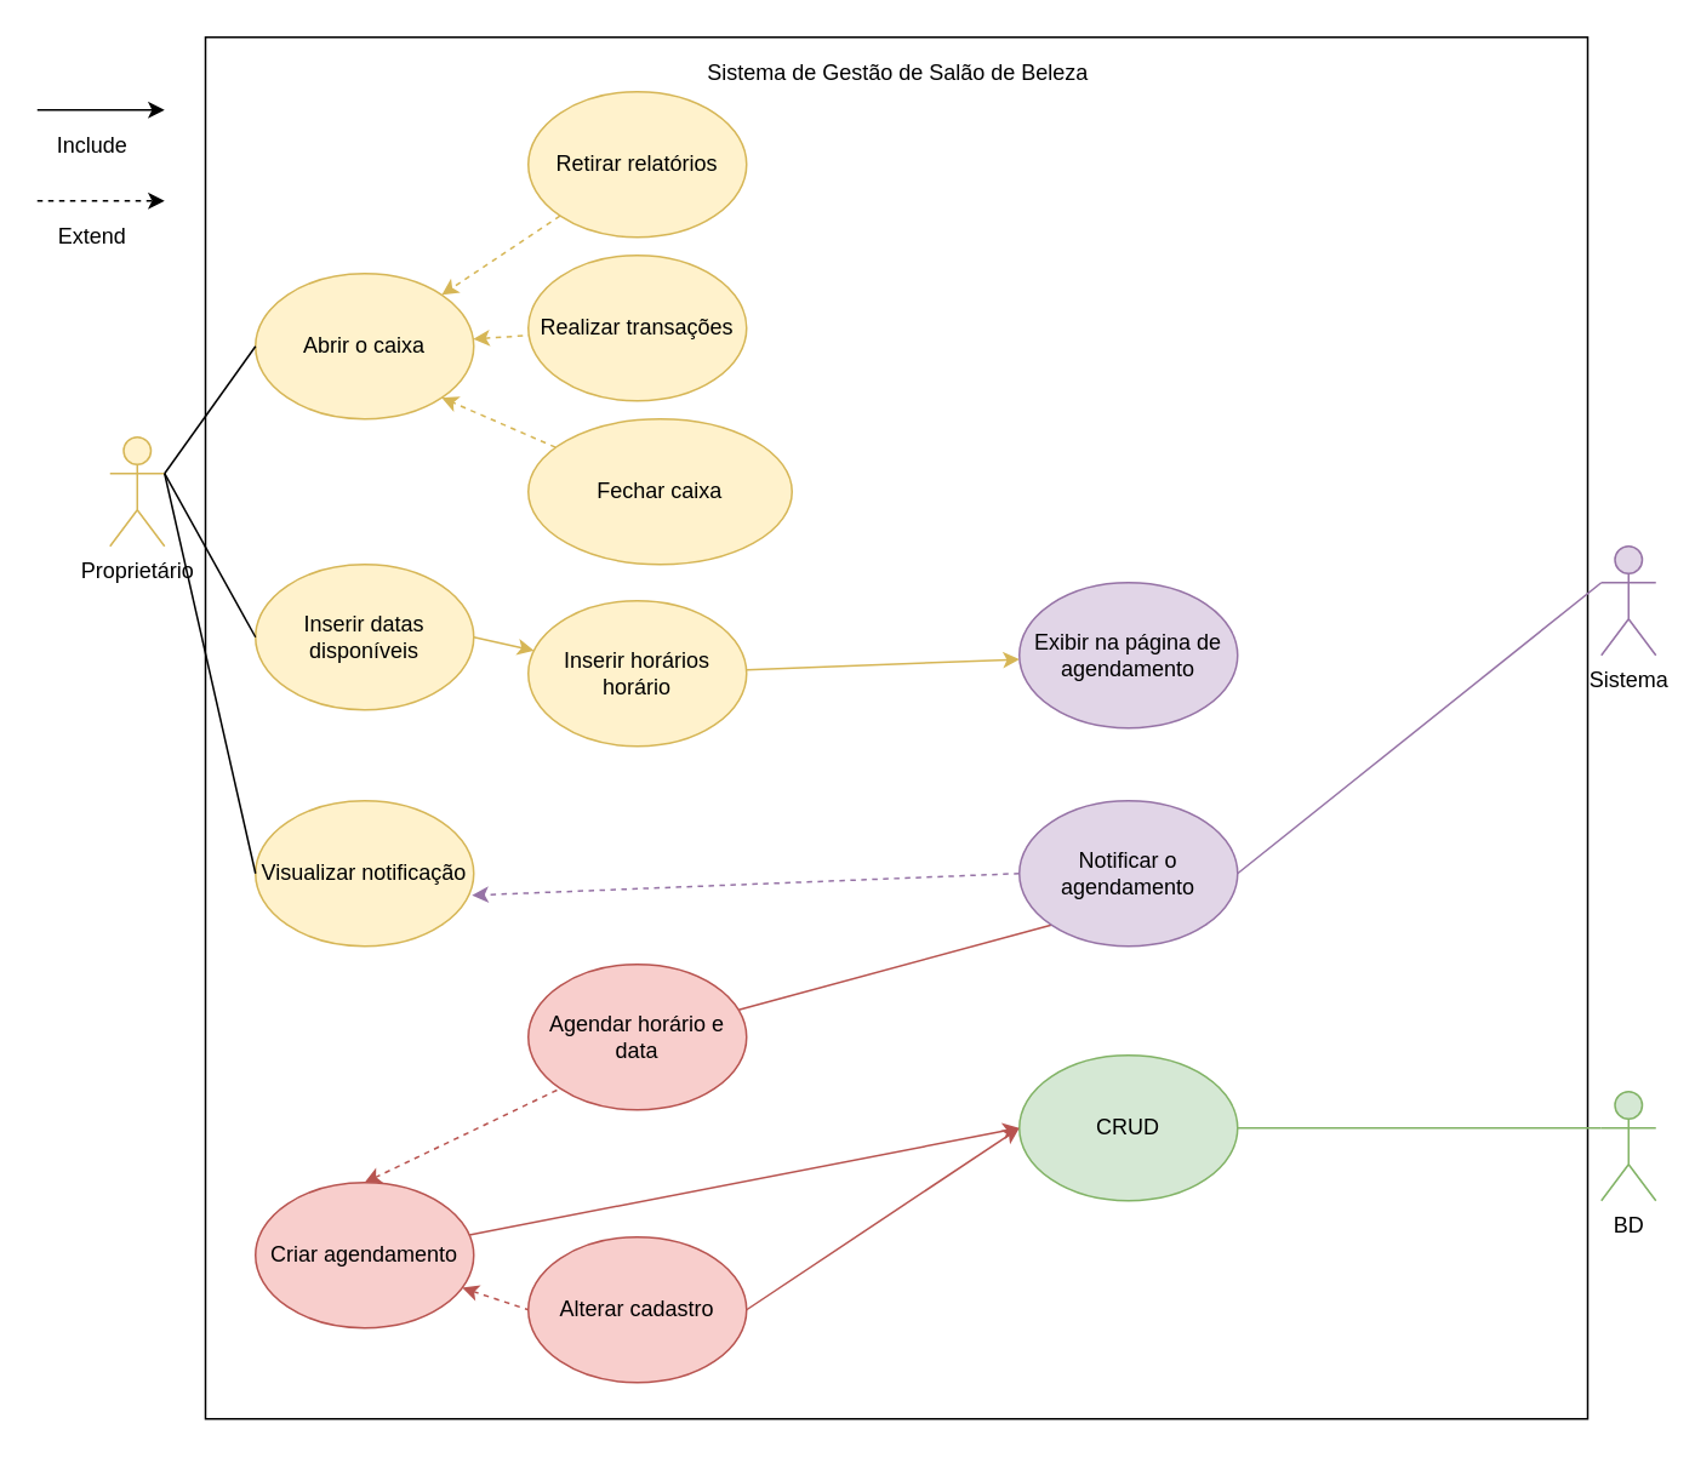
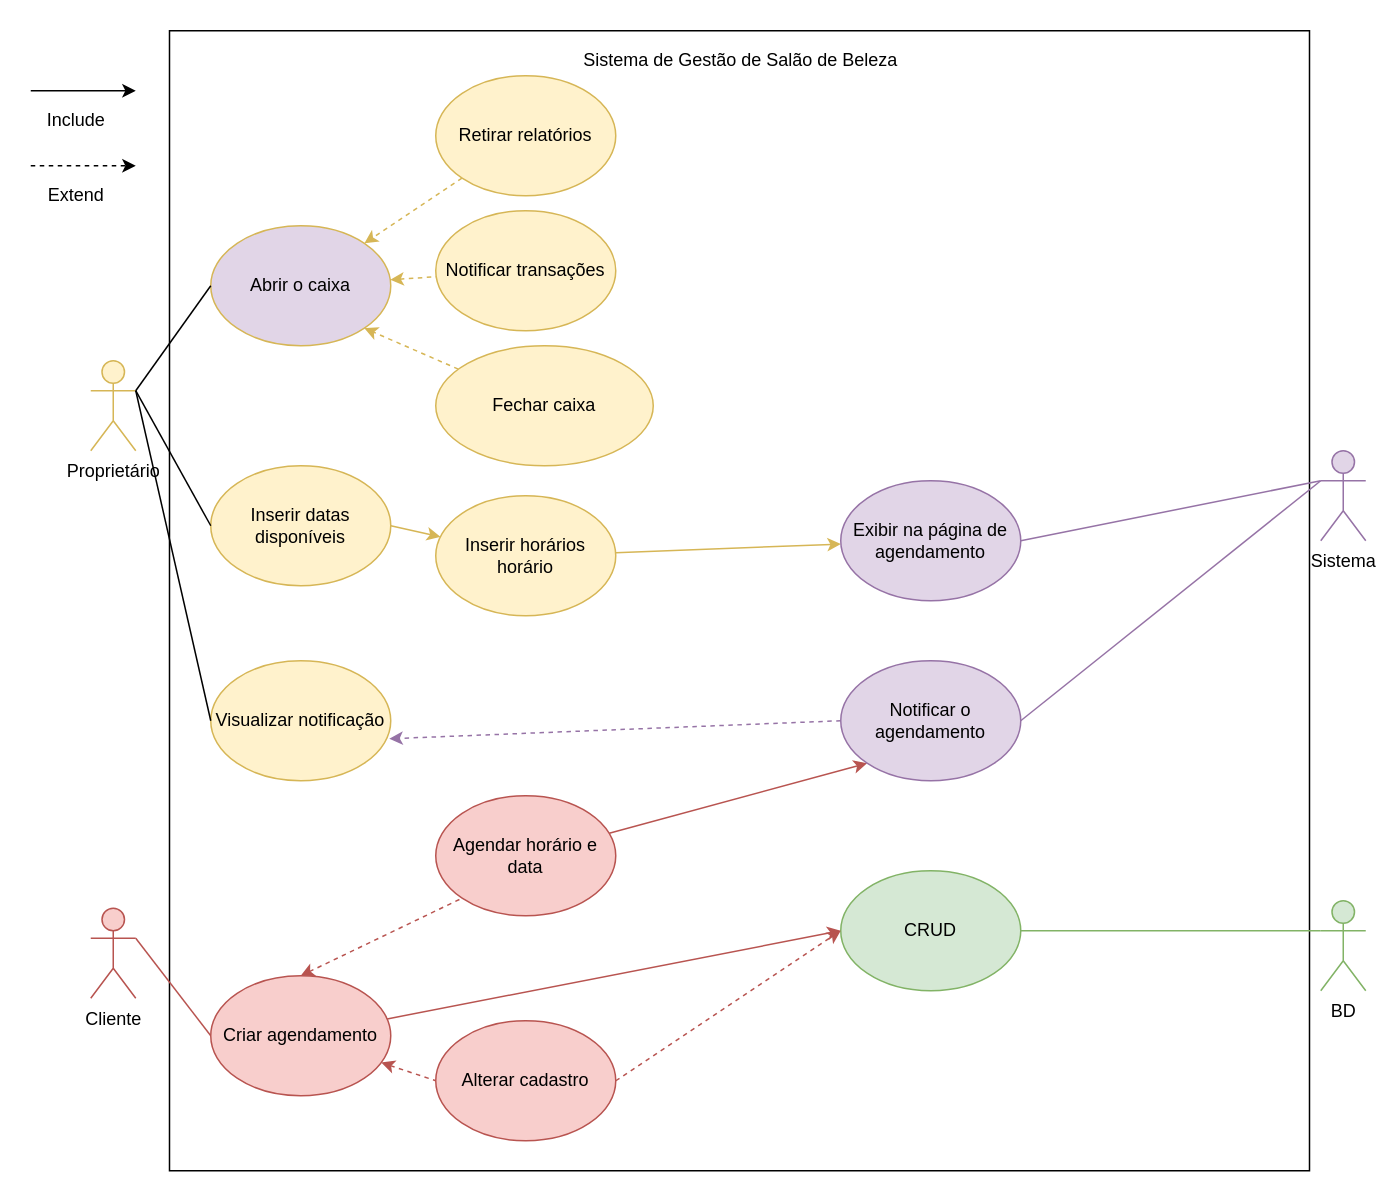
- <mxCell id="32" value="Realizar transações" style="ellipse;whiteSpace=wrap;html=1;fillColor=#fff2cc;strokeColor=#d6b656;" parent="1" vertex="1"><mxGeometry x="290" y="140" width="120" height="80" as="geometry" /></mxCell>
+ <mxCell id="32" value="Notificar transações" style="ellipse;whiteSpace=wrap;html=1;fillColor=#fff2cc;strokeColor=#d6b656;" parent="1" vertex="1"><mxGeometry x="290" y="140" width="120" height="80" as="geometry" /></mxCell>
- <mxCell id="30" value="Abrir o caixa" style="ellipse;whiteSpace=wrap;html=1;fillColor=#fff2cc;strokeColor=#d6b656;" parent="1" vertex="1"><mxGeometry x="140" y="150" width="120" height="80" as="geometry" /></mxCell>
+ <mxCell id="30" value="Abrir o caixa" style="ellipse;whiteSpace=wrap;html=1;fillColor=#e1d5e7;strokeColor=#d6b656;" parent="1" vertex="1"><mxGeometry x="140" y="150" width="120" height="80" as="geometry" /></mxCell>
+ <mxCell id="33" style="edgeStyle=none;rounded=0;orthogonalLoop=1;jettySize=auto;html=1;exitX=0;exitY=0.333;exitDx=0;exitDy=0;exitPerimeter=0;entryX=1;entryY=0.5;entryDx=0;entryDy=0;startArrow=none;startFill=0;endArrow=none;endFill=0;fillColor=#e1d5e7;strokeColor=#9673a6;" parent="1" source="34" target="21" edge="1"><mxGeometry relative="1" as="geometry" /></mxCell>
- <mxCell id="22" style="edgeStyle=none;rounded=0;orthogonalLoop=1;jettySize=auto;html=1;entryX=0;entryY=1;entryDx=0;entryDy=0;startArrow=none;startFill=0;endArrow=none;endFill=1;fillColor=#f8cecc;strokeColor=#b85450;" parent="1" source="23" target="26" edge="1"><mxGeometry relative="1" as="geometry" /></mxCell>
+ <mxCell id="22" style="edgeStyle=none;rounded=0;orthogonalLoop=1;jettySize=auto;html=1;entryX=0;entryY=1;entryDx=0;entryDy=0;startArrow=none;startFill=0;endArrow=classic;endFill=1;fillColor=#f8cecc;strokeColor=#b85450;" parent="1" source="23" target="26" edge="1"><mxGeometry relative="1" as="geometry" /></mxCell>
+ <mxCell id="5" value="Cliente" style="shape=umlActor;verticalLabelPosition=bottom;verticalAlign=top;html=1;outlineConnect=0;fillColor=#f8cecc;strokeColor=#b85450;" parent="1" vertex="1"><mxGeometry x="60" y="605" width="30" height="60" as="geometry" /></mxCell>
+ <mxCell id="4" style="rounded=0;orthogonalLoop=1;jettySize=auto;html=1;exitX=1;exitY=0.333;exitDx=0;exitDy=0;exitPerimeter=0;entryX=0;entryY=0.5;entryDx=0;entryDy=0;endArrow=none;endFill=0;fillColor=#f8cecc;strokeColor=#b85450;" parent="1" source="5" target="14" edge="1"><mxGeometry relative="1" as="geometry" /></mxCell>
- <mxCell id="17" style="edgeStyle=none;rounded=0;orthogonalLoop=1;jettySize=auto;html=1;entryX=0;entryY=0.5;entryDx=0;entryDy=0;endArrow=classic;endFill=1;exitX=1;exitY=0.5;exitDx=0;exitDy=0;fillColor=#f8cecc;strokeColor=#b85450;" parent="1" source="18" target="15" edge="1"><mxGeometry relative="1" as="geometry"><mxPoint x="615.155" y="748.66" as="sourcePoint" /></mxGeometry></mxCell>
+ <mxCell id="17" style="edgeStyle=none;rounded=0;orthogonalLoop=1;jettySize=auto;html=1;entryX=0;entryY=0.5;entryDx=0;entryDy=0;endArrow=classic;endFill=1;exitX=1;exitY=0.5;exitDx=0;exitDy=0;fillColor=#f8cecc;strokeColor=#b85450;dashed=1;" parent="1" source="18" target="15" edge="1"><mxGeometry relative="1" as="geometry"><mxPoint x="615.155" y="748.66" as="sourcePoint" /></mxGeometry></mxCell>
